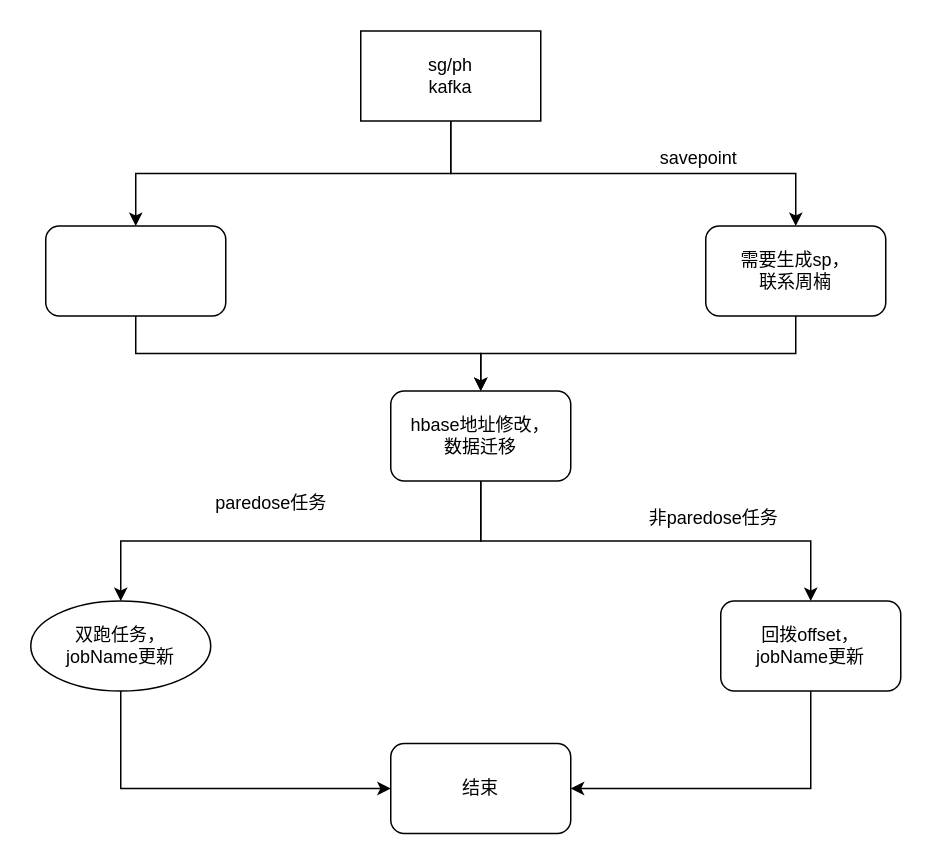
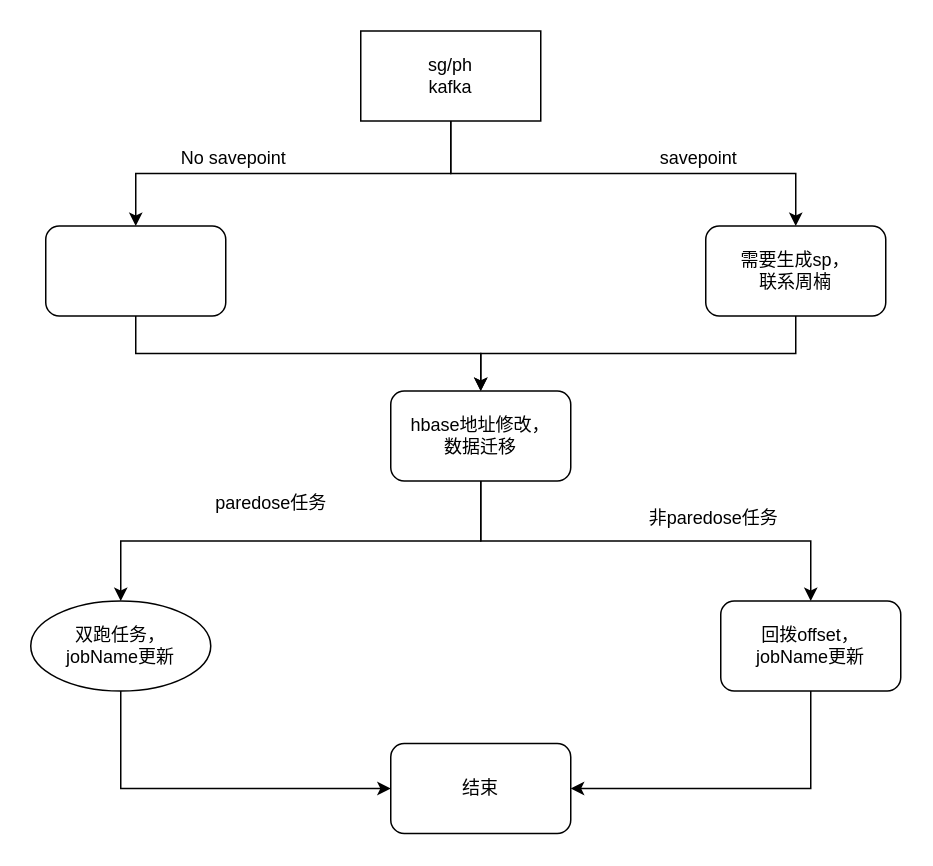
+ <mxCell id="9" value="No savepoint" style="text;html=1;resizable=0;autosize=1;align=center;verticalAlign=middle;points=[];fillColor=none;strokeColor=none;rounded=0;" vertex="1" parent="1"><mxGeometry x="110" y="90" width="90" height="30" as="geometry" /></mxCell>
